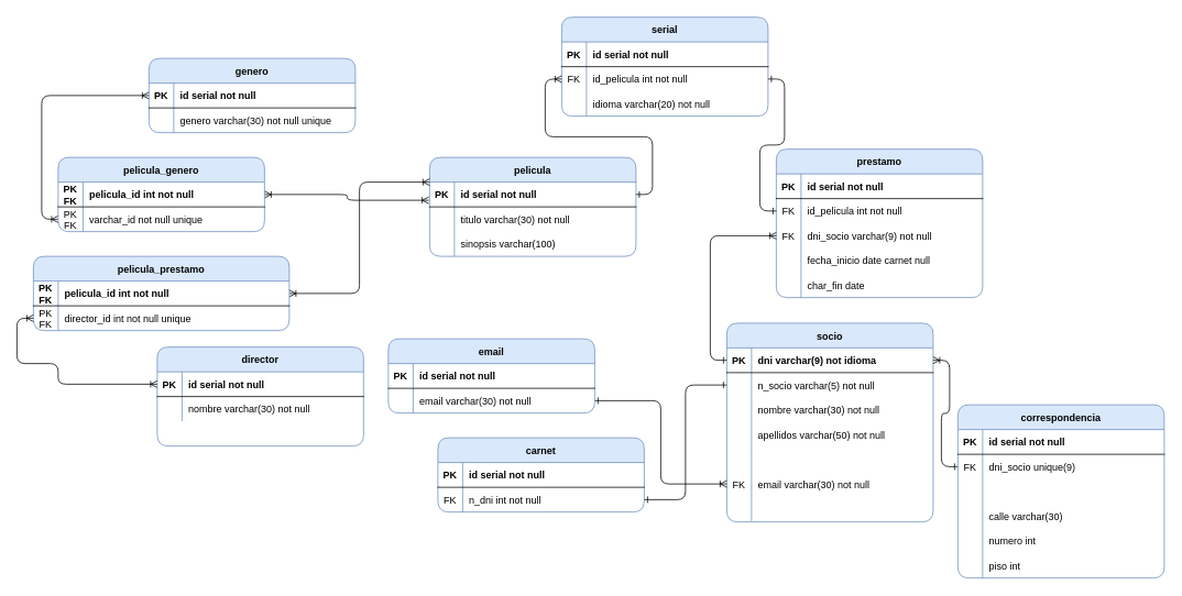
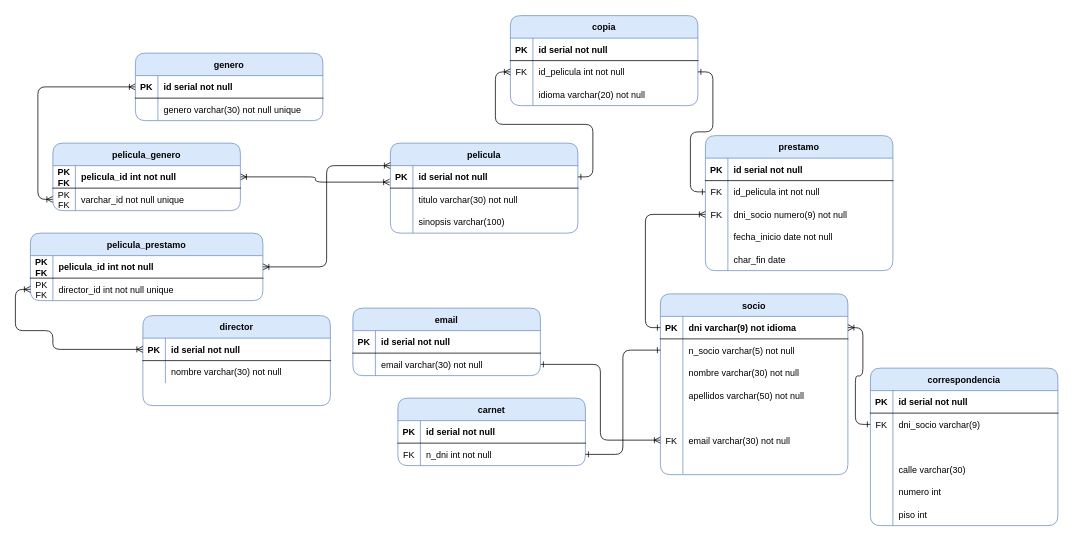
- <mxCell id="33" value="serial" style="shape=table;startSize=30;container=1;collapsible=1;childLayout=tableLayout;fixedRows=1;rowLines=0;fontStyle=1;align=center;resizeLast=1;fillColor=#dae8fc;strokeColor=#6c8ebf;rounded=1;" parent="1" vertex="1"><mxGeometry x="680" y="20" width="250" height="120" as="geometry" /></mxCell>
+ <mxCell id="33" value="copia" style="shape=table;startSize=30;container=1;collapsible=1;childLayout=tableLayout;fixedRows=1;rowLines=0;fontStyle=1;align=center;resizeLast=1;fillColor=#dae8fc;strokeColor=#6c8ebf;rounded=1;" parent="1" vertex="1"><mxGeometry x="680" y="20" width="250" height="120" as="geometry" /></mxCell>
- <mxCell id="54" value="dni_socio varchar(9) not null" style="shape=partialRectangle;overflow=hidden;connectable=0;fillColor=none;top=0;left=0;bottom=0;right=0;align=left;spacingLeft=6;rounded=1;" parent="52" vertex="1"><mxGeometry x="30" width="220" height="30" as="geometry"><mxRectangle width="220" height="30" as="alternateBounds" /></mxGeometry></mxCell>
+ <mxCell id="54" value="dni_socio numero(9) not null" style="shape=partialRectangle;overflow=hidden;connectable=0;fillColor=none;top=0;left=0;bottom=0;right=0;align=left;spacingLeft=6;rounded=1;" parent="52" vertex="1"><mxGeometry x="30" width="220" height="30" as="geometry"><mxRectangle width="220" height="30" as="alternateBounds" /></mxGeometry></mxCell>
- <mxCell id="57" value="fecha_inicio date carnet null" style="shape=partialRectangle;overflow=hidden;connectable=0;fillColor=none;top=0;left=0;bottom=0;right=0;align=left;spacingLeft=6;rounded=1;" parent="55" vertex="1"><mxGeometry x="30" width="220" height="30" as="geometry"><mxRectangle width="220" height="30" as="alternateBounds" /></mxGeometry></mxCell>
+ <mxCell id="57" value="fecha_inicio date not null" style="shape=partialRectangle;overflow=hidden;connectable=0;fillColor=none;top=0;left=0;bottom=0;right=0;align=left;spacingLeft=6;rounded=1;" parent="55" vertex="1"><mxGeometry x="30" width="220" height="30" as="geometry"><mxRectangle width="220" height="30" as="alternateBounds" /></mxGeometry></mxCell>
- <mxCell id="119" value="dni_socio unique(9)" style="shape=partialRectangle;overflow=hidden;connectable=0;fillColor=none;top=0;left=0;bottom=0;right=0;align=left;spacingLeft=6;rounded=1;" parent="117" vertex="1"><mxGeometry x="30" width="220" height="30" as="geometry"><mxRectangle width="220" height="30" as="alternateBounds" /></mxGeometry></mxCell>
+ <mxCell id="119" value="dni_socio varchar(9)" style="shape=partialRectangle;overflow=hidden;connectable=0;fillColor=none;top=0;left=0;bottom=0;right=0;align=left;spacingLeft=6;rounded=1;" parent="117" vertex="1"><mxGeometry x="30" width="220" height="30" as="geometry"><mxRectangle width="220" height="30" as="alternateBounds" /></mxGeometry></mxCell>
